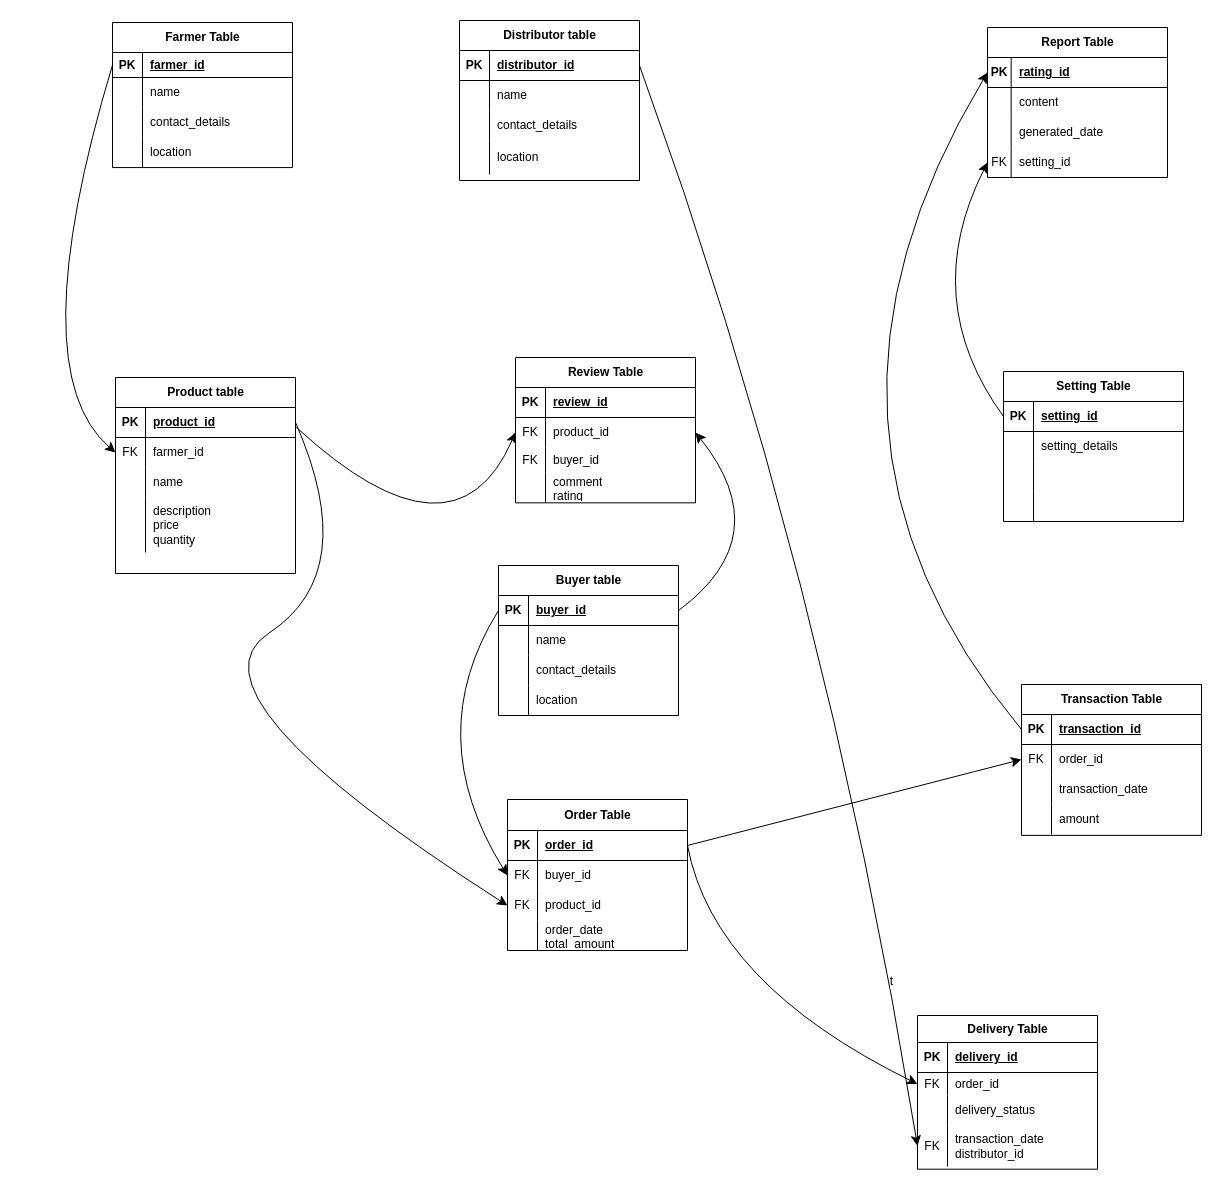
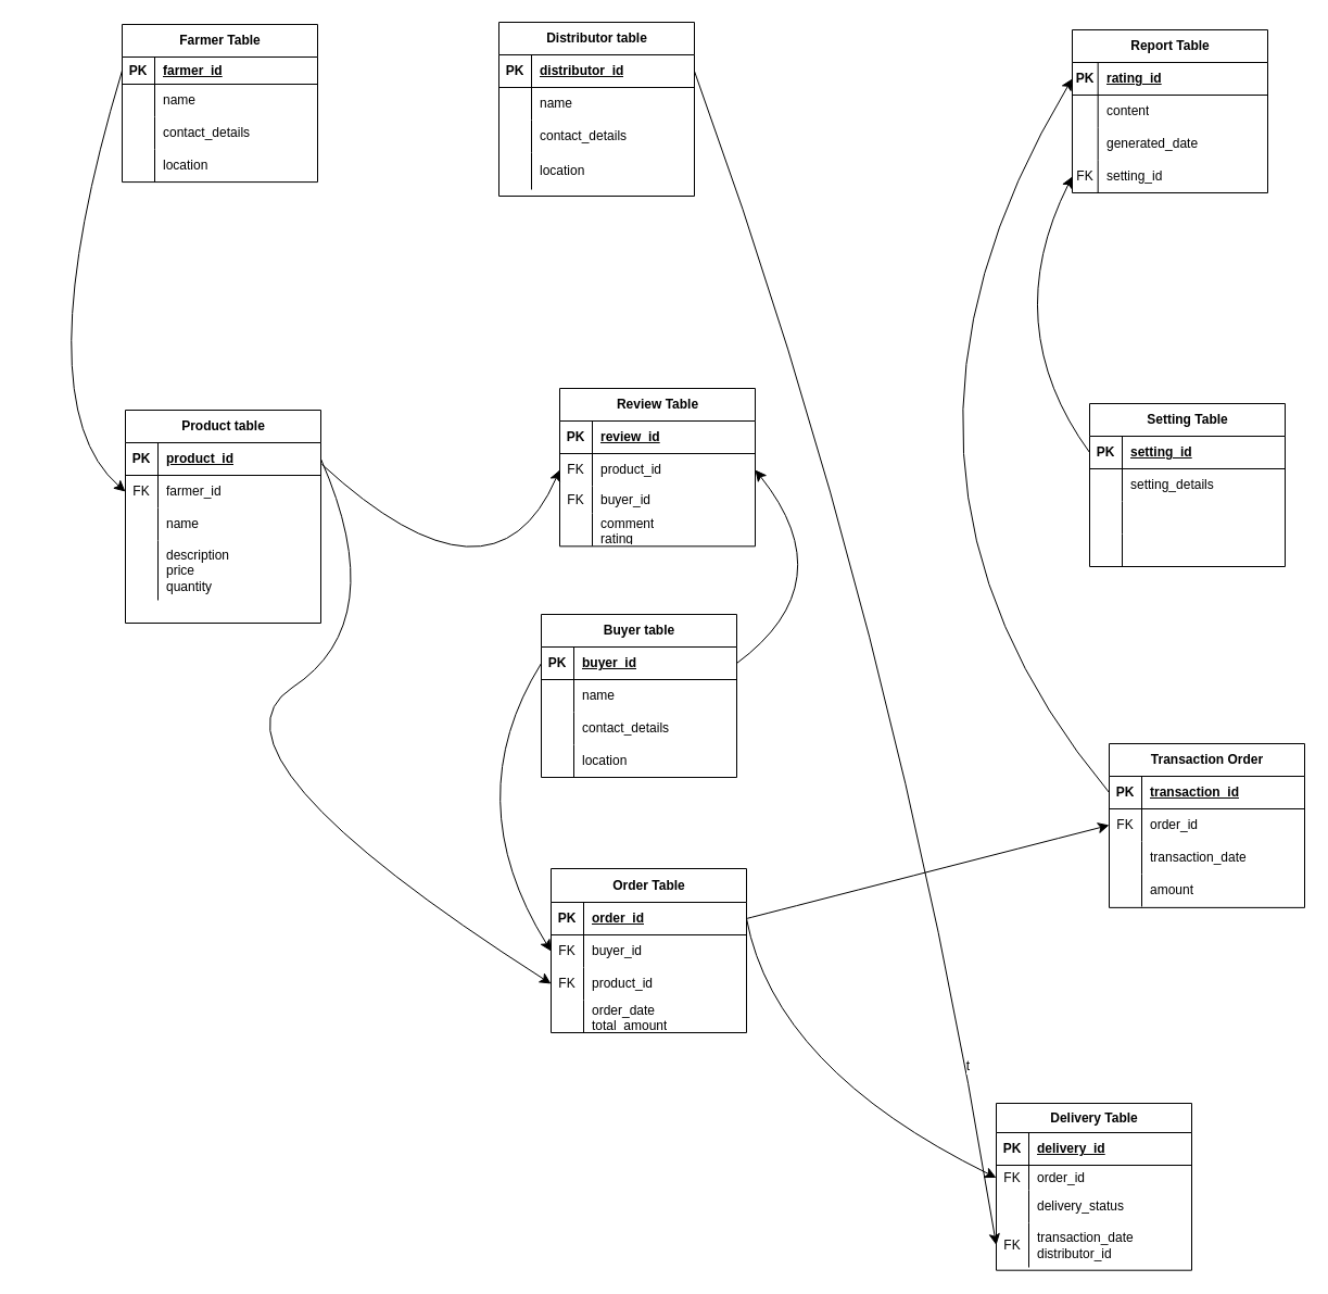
- <mxCell id="54" value="Transaction Table" style="shape=table;startSize=30;container=1;collapsible=1;childLayout=tableLayout;fixedRows=1;rowLines=0;fontStyle=1;align=center;resizeLast=1;html=1;" vertex="1" parent="1"><mxGeometry x="1021" y="684" width="180" height="150.875" as="geometry" /></mxCell>
+ <mxCell id="54" value="Transaction Order" style="shape=table;startSize=30;container=1;collapsible=1;childLayout=tableLayout;fixedRows=1;rowLines=0;fontStyle=1;align=center;resizeLast=1;html=1;" vertex="1" parent="1"><mxGeometry x="1021" y="684" width="180" height="150.875" as="geometry" /></mxCell>
